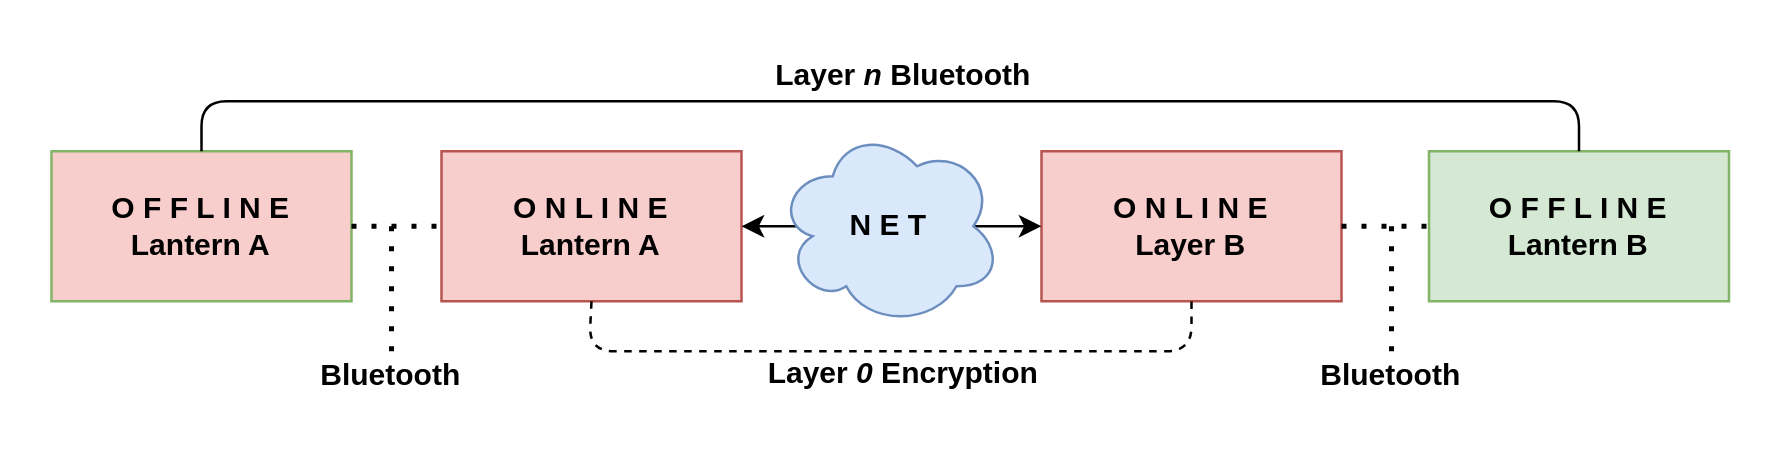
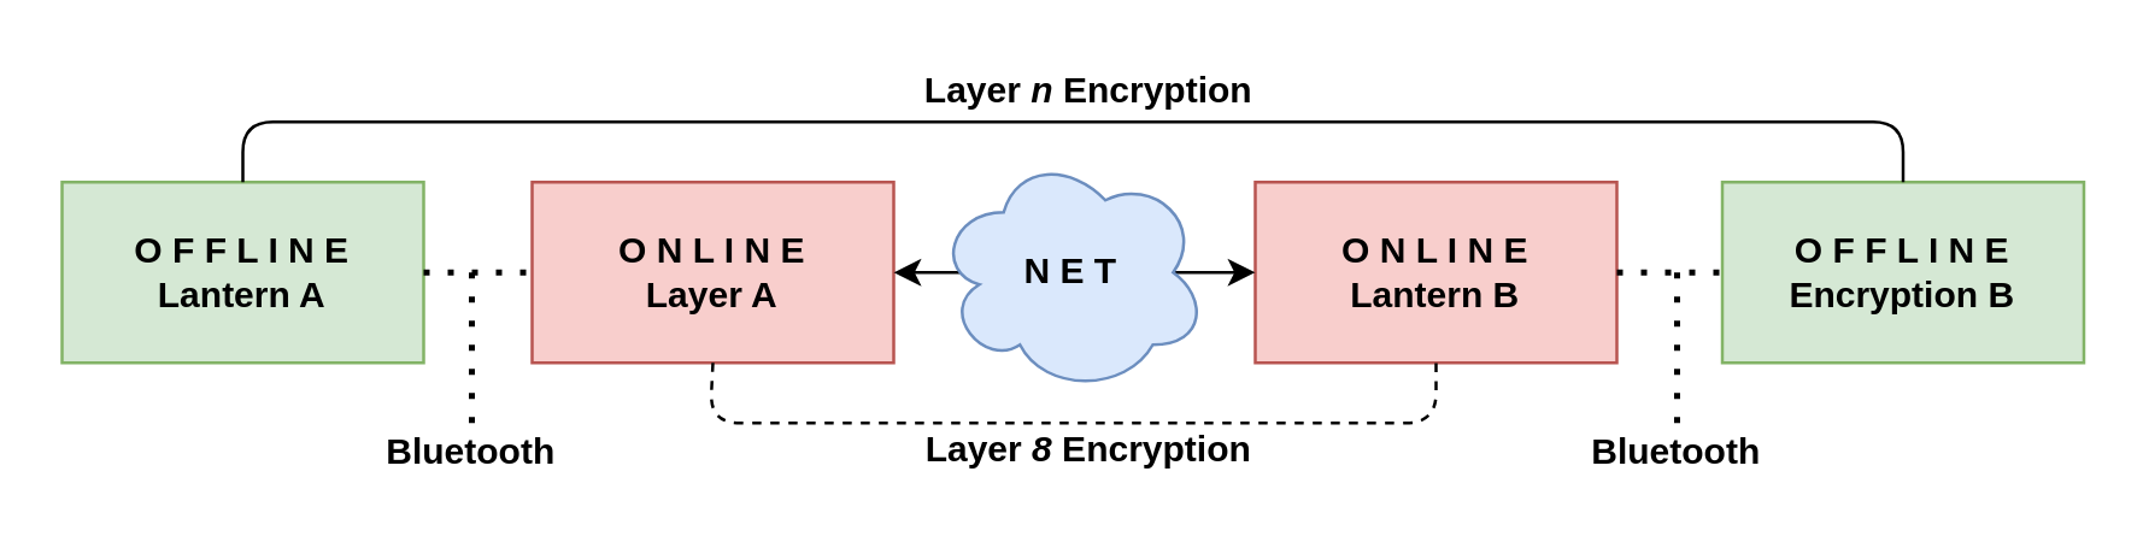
- <mxCell id="17" value="Layer &lt;i&gt;n&lt;/i&gt; Bluetooth" style="text;html=1;strokeColor=none;fillColor=none;align=center;verticalAlign=middle;whiteSpace=wrap;rounded=0;fontStyle=1" vertex="1" parent="1"><mxGeometry x="296" y="20" width="130" height="20" as="geometry" /></mxCell>
+ <mxCell id="17" value="Layer &lt;i&gt;n&lt;/i&gt; Encryption" style="text;html=1;strokeColor=none;fillColor=none;align=center;verticalAlign=middle;whiteSpace=wrap;rounded=0;fontStyle=1" vertex="1" parent="1"><mxGeometry x="296" y="20" width="130" height="20" as="geometry" /></mxCell>
- <mxCell id="2" value="O F F L I N E&lt;br&gt;Lantern A" style="rounded=0;whiteSpace=wrap;html=1;fillColor=#f8cecc;strokeColor=#82b366;fontStyle=1;" vertex="1" parent="1"><mxGeometry x="20" y="60" width="120" height="60" as="geometry" /></mxCell>
+ <mxCell id="2" value="O F F L I N E&lt;br&gt;Lantern A" style="rounded=0;whiteSpace=wrap;html=1;fillColor=#d5e8d4;strokeColor=#82b366;fontStyle=1" vertex="1" parent="1"><mxGeometry x="20" y="60" width="120" height="60" as="geometry" /></mxCell>
- <mxCell id="4" value="O N L I N E&lt;br&gt;Lantern A" style="rounded=0;whiteSpace=wrap;html=1;fillColor=#f8cecc;strokeColor=#b85450;fontStyle=1" vertex="1" parent="1"><mxGeometry x="176" y="60" width="120" height="60" as="geometry" /></mxCell>
+ <mxCell id="4" value="O N L I N E&lt;br&gt;Layer A" style="rounded=0;whiteSpace=wrap;html=1;fillColor=#f8cecc;strokeColor=#b85450;fontStyle=1" vertex="1" parent="1"><mxGeometry x="176" y="60" width="120" height="60" as="geometry" /></mxCell>
- <mxCell id="3" value="O N L I N E&lt;br&gt;Layer B" style="rounded=0;whiteSpace=wrap;html=1;fillColor=#f8cecc;strokeColor=#b85450;fontStyle=1" vertex="1" parent="1"><mxGeometry x="416" y="60" width="120" height="60" as="geometry" /></mxCell>
+ <mxCell id="3" value="O N L I N E&lt;br&gt;Lantern B" style="rounded=0;whiteSpace=wrap;html=1;fillColor=#f8cecc;strokeColor=#b85450;fontStyle=1" vertex="1" parent="1"><mxGeometry x="416" y="60" width="120" height="60" as="geometry" /></mxCell>
- <mxCell id="5" value="O F F L I N E&lt;br&gt;Lantern B" style="rounded=0;whiteSpace=wrap;html=1;fillColor=#d5e8d4;strokeColor=#82b366;fontStyle=1" vertex="1" parent="1"><mxGeometry x="571" y="60" width="120" height="60" as="geometry" /></mxCell>
+ <mxCell id="5" value="O F F L I N E&lt;br&gt;Encryption B" style="rounded=0;whiteSpace=wrap;html=1;fillColor=#d5e8d4;strokeColor=#82b366;fontStyle=1" vertex="1" parent="1"><mxGeometry x="571" y="60" width="120" height="60" as="geometry" /></mxCell>
- <mxCell id="16" value="Layer &lt;i&gt;0&lt;/i&gt; Encryption" style="text;html=1;strokeColor=none;fillColor=none;align=center;verticalAlign=middle;whiteSpace=wrap;rounded=0;fontStyle=1" vertex="1" parent="1"><mxGeometry x="296" y="139" width="130" height="20" as="geometry" /></mxCell>
+ <mxCell id="16" value="Layer &lt;i&gt;8&lt;/i&gt; Encryption" style="text;html=1;strokeColor=none;fillColor=none;align=center;verticalAlign=middle;whiteSpace=wrap;rounded=0;fontStyle=1" vertex="1" parent="1"><mxGeometry x="296" y="139" width="130" height="20" as="geometry" /></mxCell>
